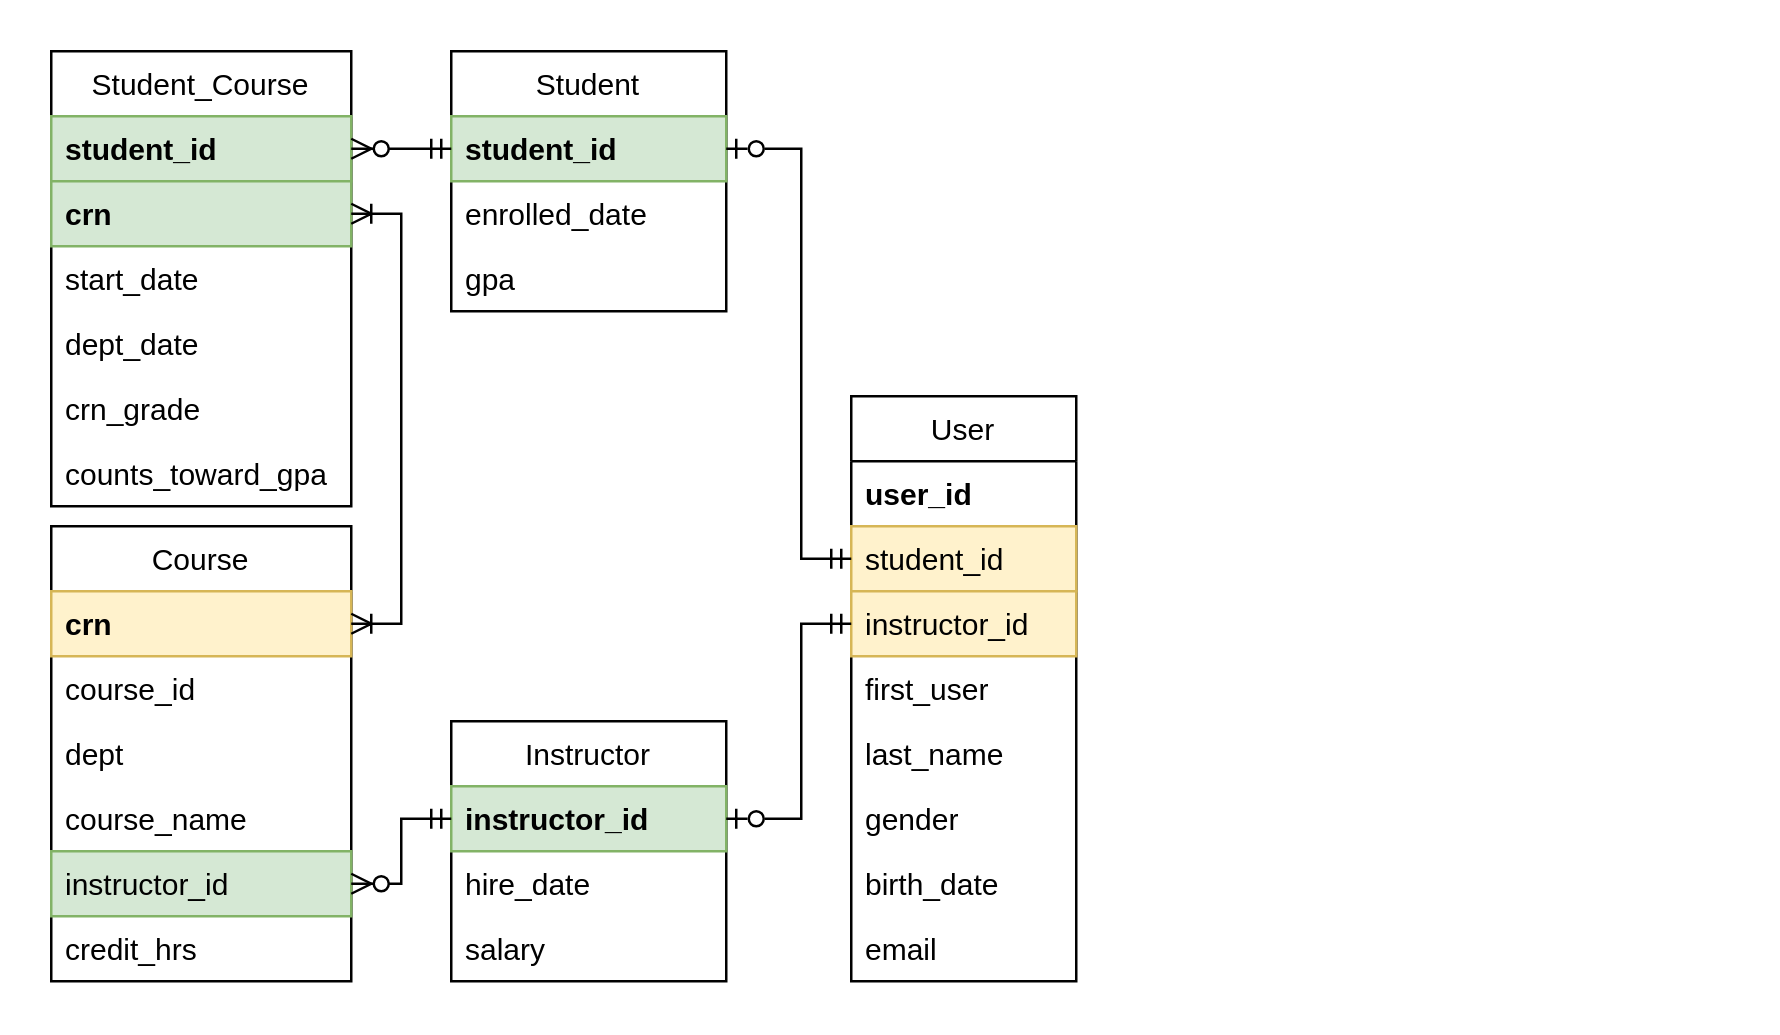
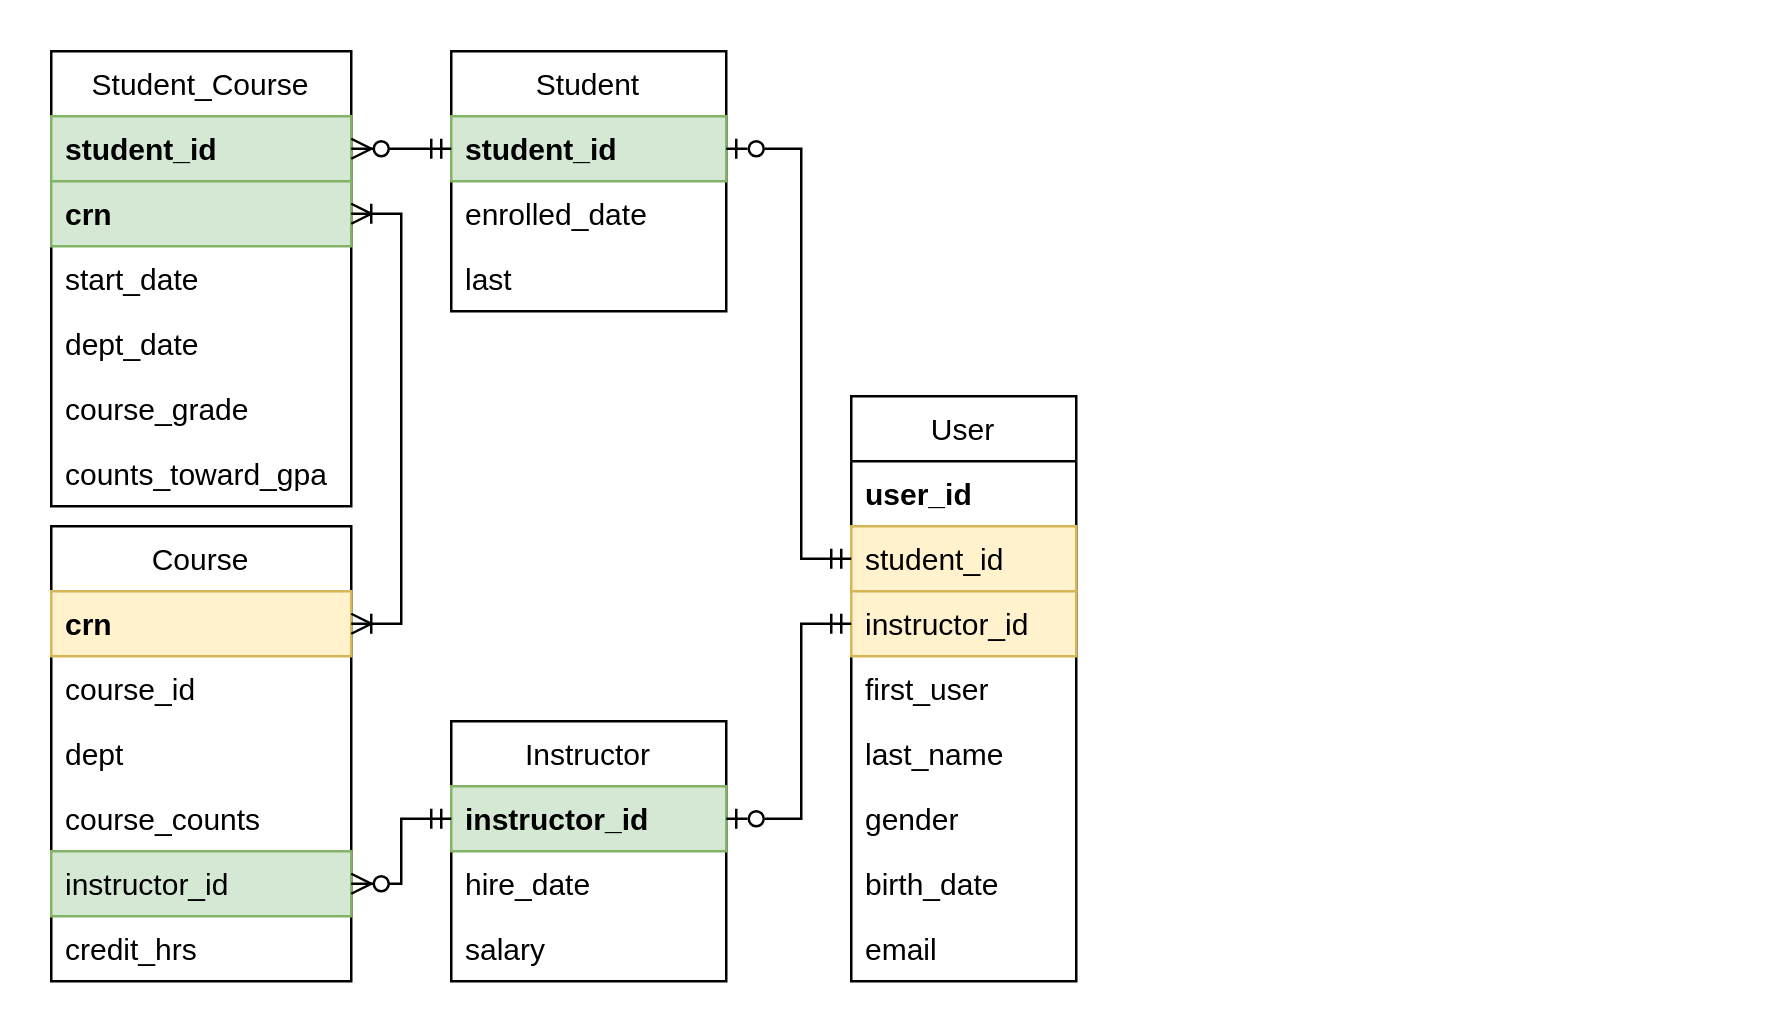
- <mxCell id="5" value="gpa" style="text;strokeColor=none;fillColor=none;align=left;verticalAlign=top;spacingLeft=4;spacingRight=4;overflow=hidden;rotatable=0;points=[[0,0.5],[1,0.5]];portConstraint=eastwest;" parent="2" vertex="1"><mxGeometry y="78" width="110" height="26" as="geometry" /></mxCell>
+ <mxCell id="5" value="last" style="text;strokeColor=none;fillColor=none;align=left;verticalAlign=top;spacingLeft=4;spacingRight=4;overflow=hidden;rotatable=0;points=[[0,0.5],[1,0.5]];portConstraint=eastwest;" parent="2" vertex="1"><mxGeometry y="78" width="110" height="26" as="geometry" /></mxCell>
- <mxCell id="11" value="crn_grade" style="text;strokeColor=none;fillColor=none;align=left;verticalAlign=top;spacingLeft=4;spacingRight=4;overflow=hidden;rotatable=0;points=[[0,0.5],[1,0.5]];portConstraint=eastwest;" parent="6" vertex="1"><mxGeometry y="130" width="120" height="26" as="geometry" /></mxCell>
+ <mxCell id="11" value="course_grade" style="text;strokeColor=none;fillColor=none;align=left;verticalAlign=top;spacingLeft=4;spacingRight=4;overflow=hidden;rotatable=0;points=[[0,0.5],[1,0.5]];portConstraint=eastwest;" parent="6" vertex="1"><mxGeometry y="130" width="120" height="26" as="geometry" /></mxCell>
- <mxCell id="17" value="course_name" style="text;strokeColor=none;fillColor=none;align=left;verticalAlign=top;spacingLeft=4;spacingRight=4;overflow=hidden;rotatable=0;points=[[0,0.5],[1,0.5]];portConstraint=eastwest;" parent="13" vertex="1"><mxGeometry y="104" width="120" height="26" as="geometry" /></mxCell>
+ <mxCell id="17" value="course_counts" style="text;strokeColor=none;fillColor=none;align=left;verticalAlign=top;spacingLeft=4;spacingRight=4;overflow=hidden;rotatable=0;points=[[0,0.5],[1,0.5]];portConstraint=eastwest;" parent="13" vertex="1"><mxGeometry y="104" width="120" height="26" as="geometry" /></mxCell>
